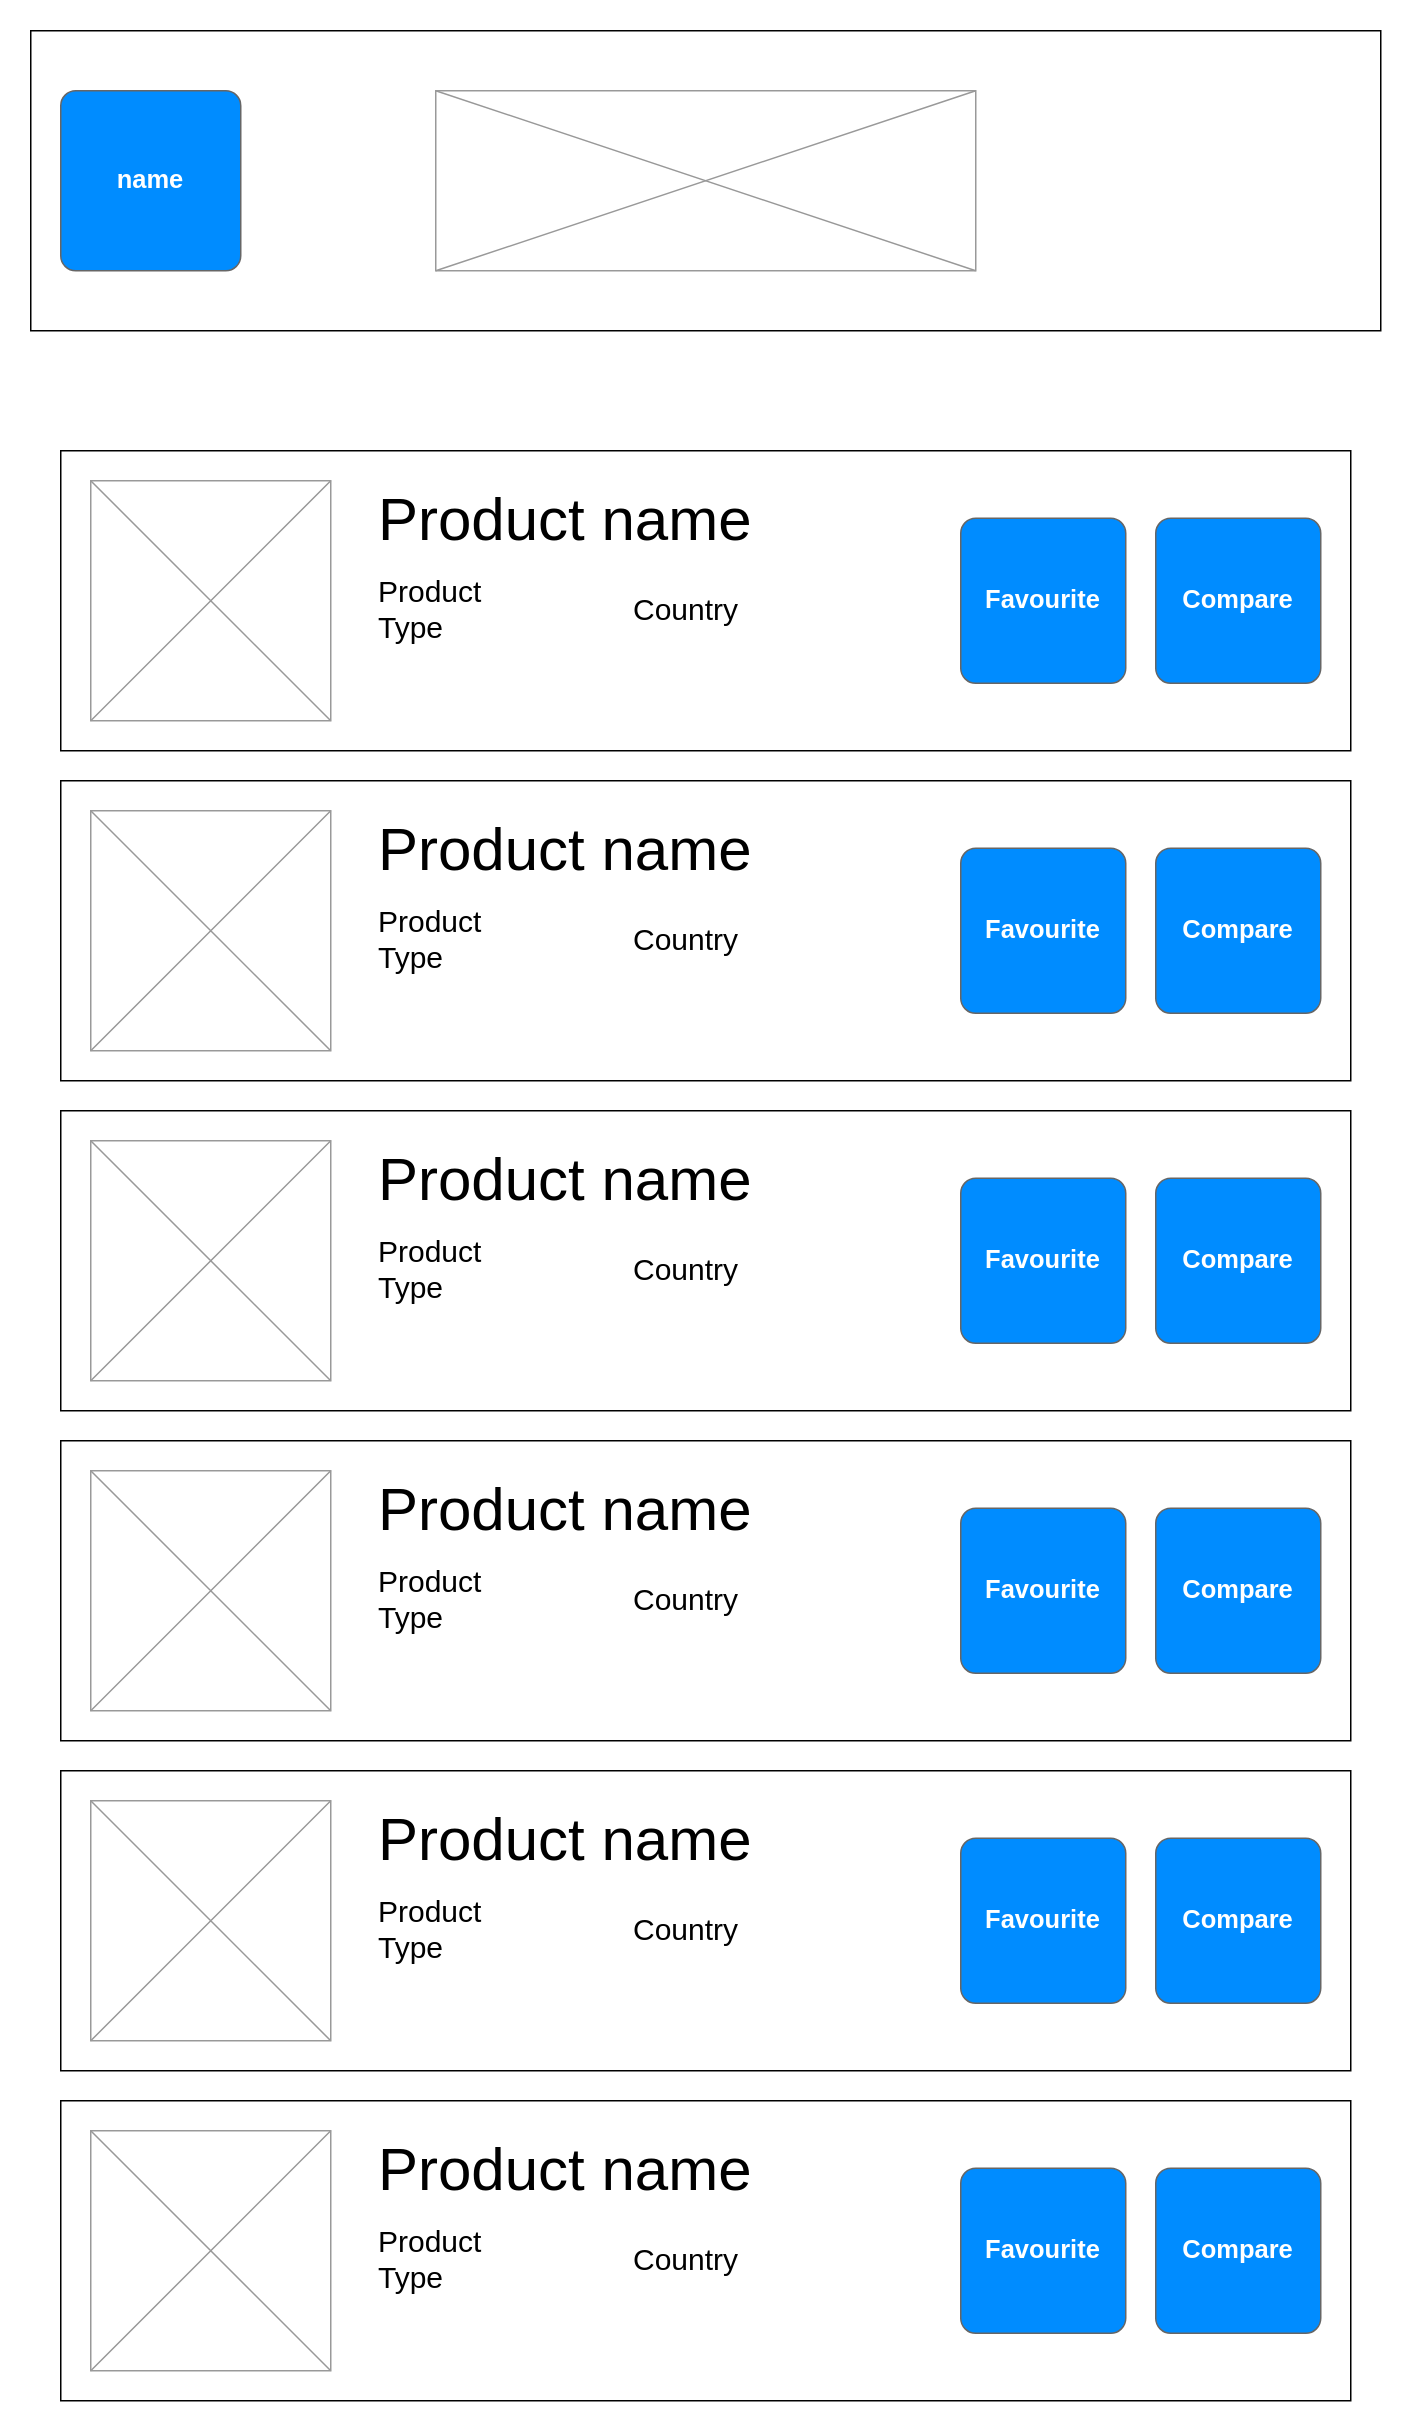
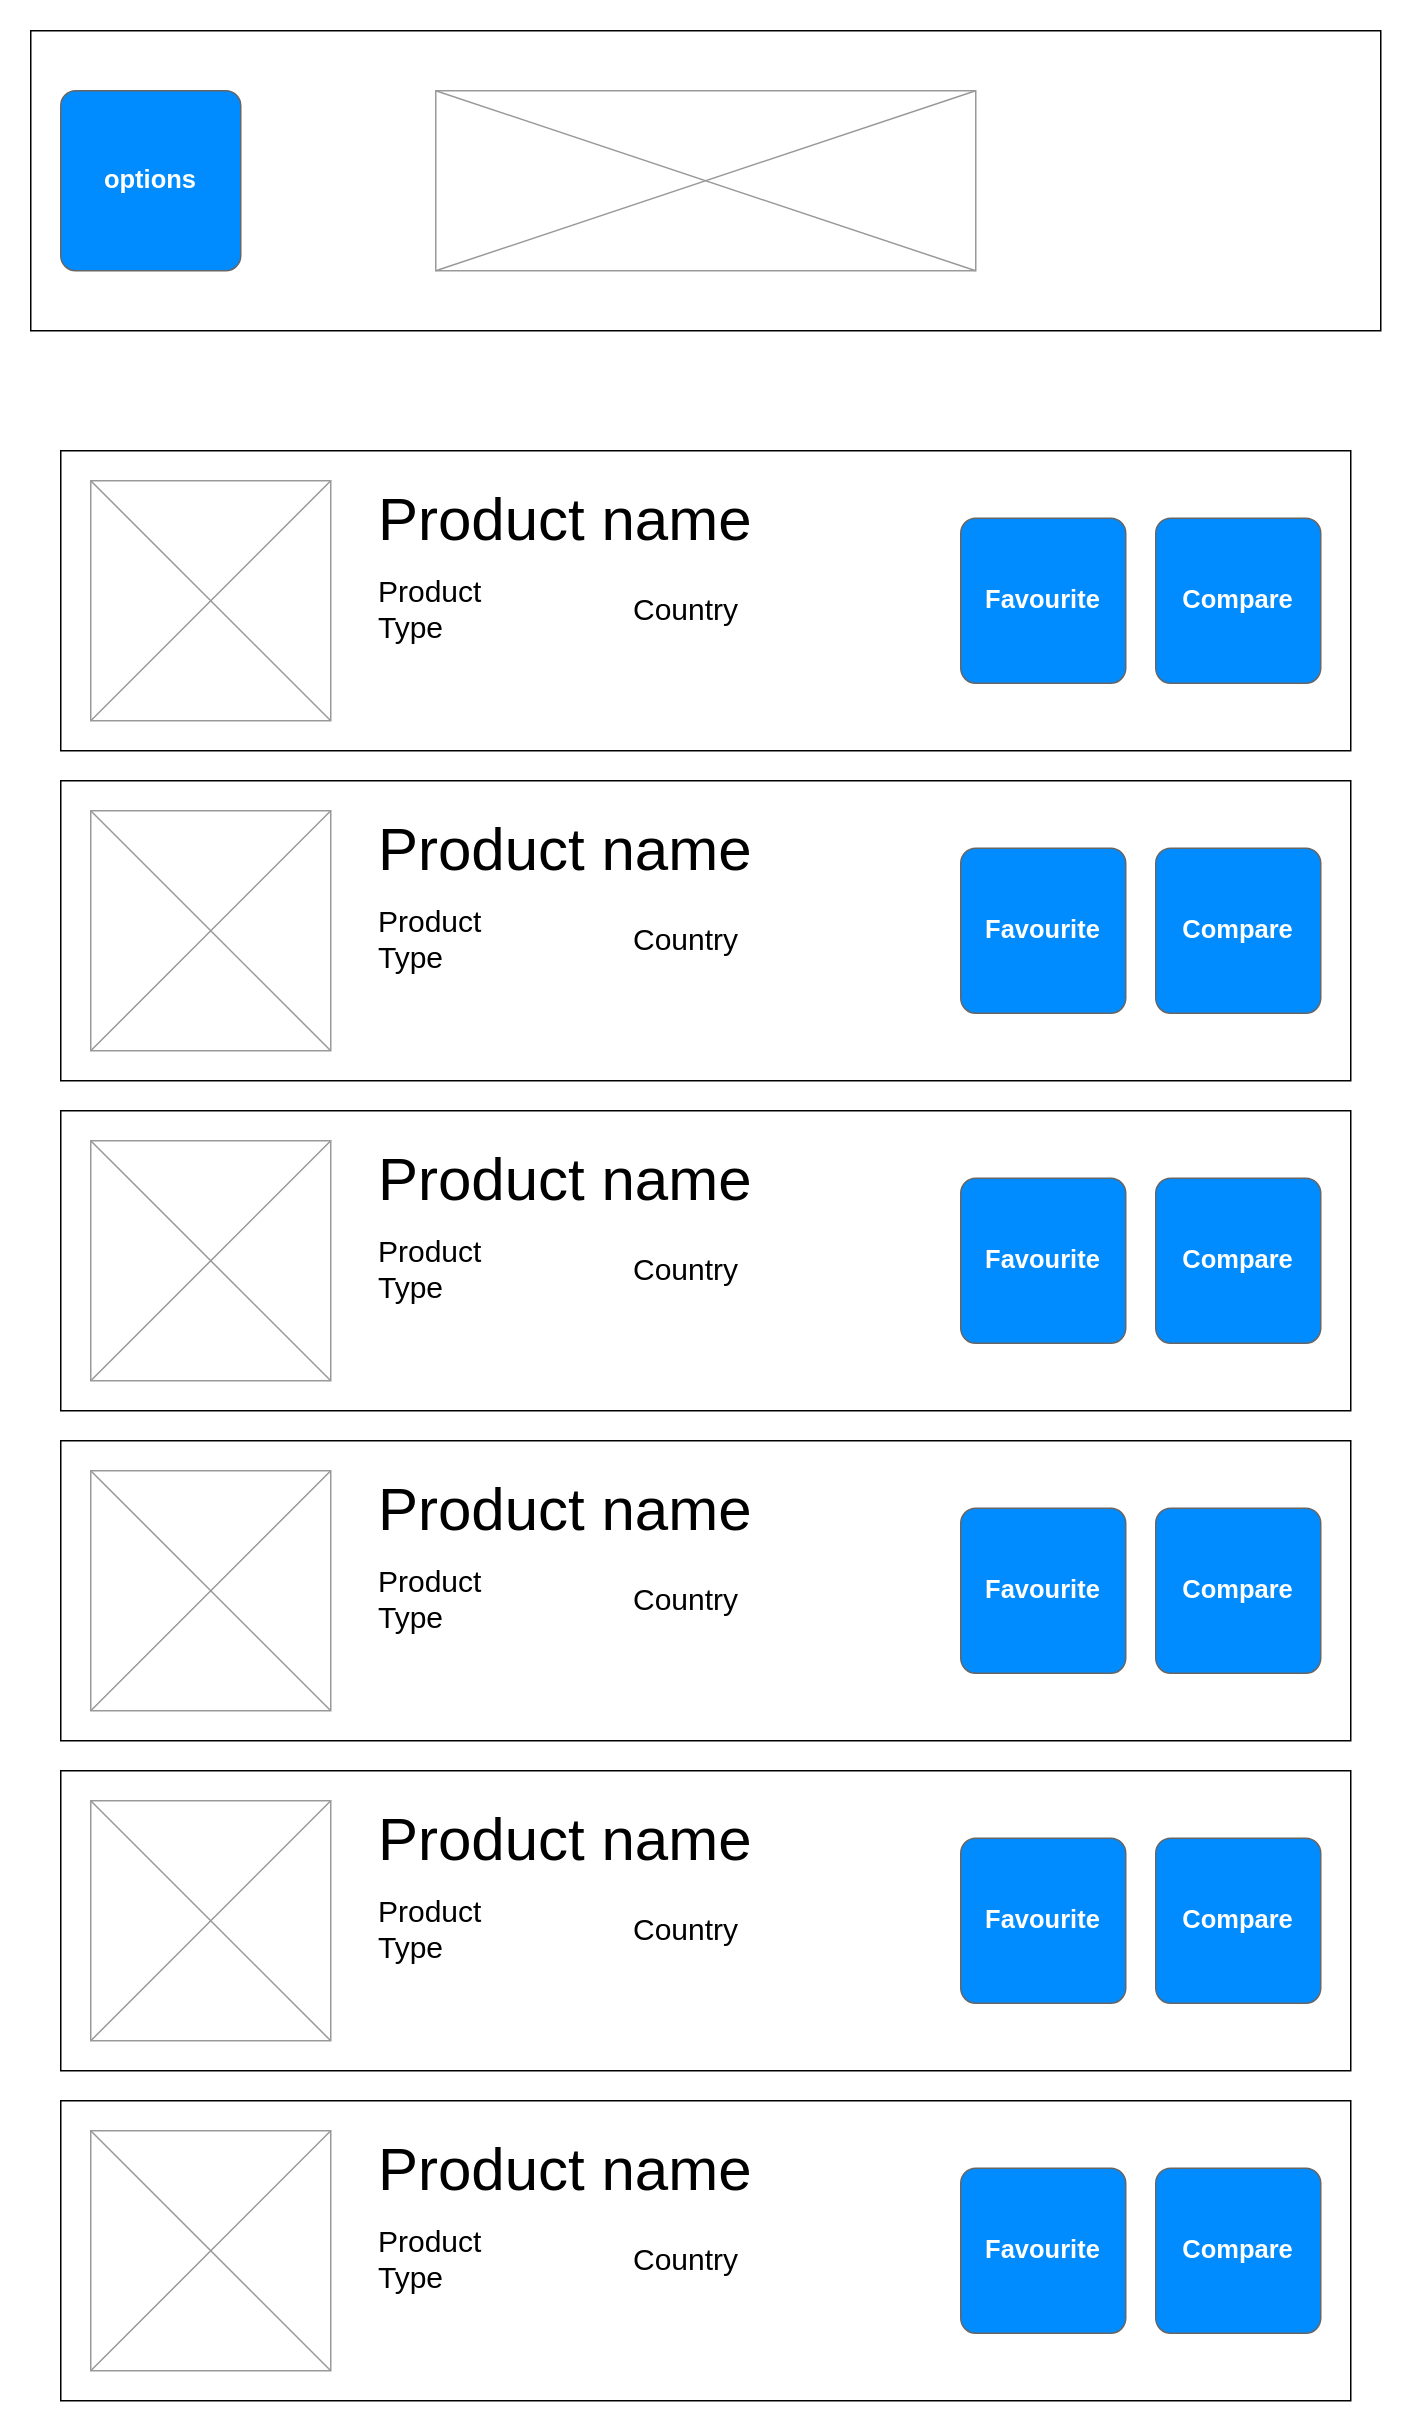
- <mxCell id="4" value="name" style="strokeWidth=1;shadow=0;dashed=0;align=center;html=1;shape=mxgraph.mockup.buttons.button;strokeColor=#666666;fontColor=#ffffff;mainText=;buttonStyle=round;fontSize=17;fontStyle=1;fillColor=#008cff;whiteSpace=wrap;" parent="1" vertex="1"><mxGeometry x="40" y="60" width="120" height="120" as="geometry" /></mxCell>
+ <mxCell id="4" value="options" style="strokeWidth=1;shadow=0;dashed=0;align=center;html=1;shape=mxgraph.mockup.buttons.button;strokeColor=#666666;fontColor=#ffffff;mainText=;buttonStyle=round;fontSize=17;fontStyle=1;fillColor=#008cff;whiteSpace=wrap;" parent="1" vertex="1"><mxGeometry x="40" y="60" width="120" height="120" as="geometry" /></mxCell>
